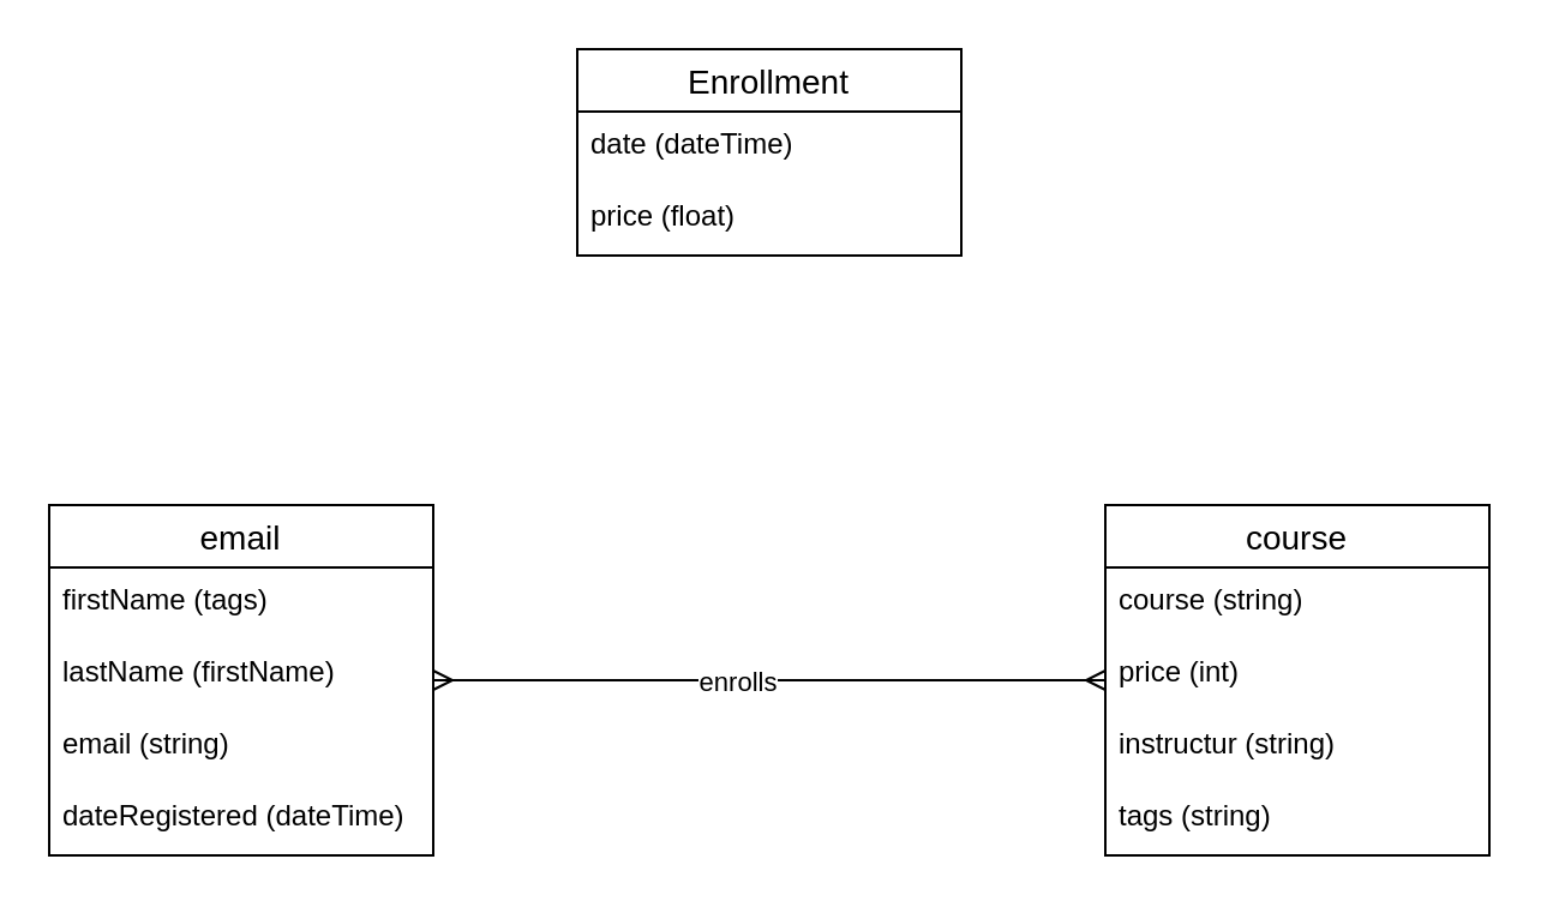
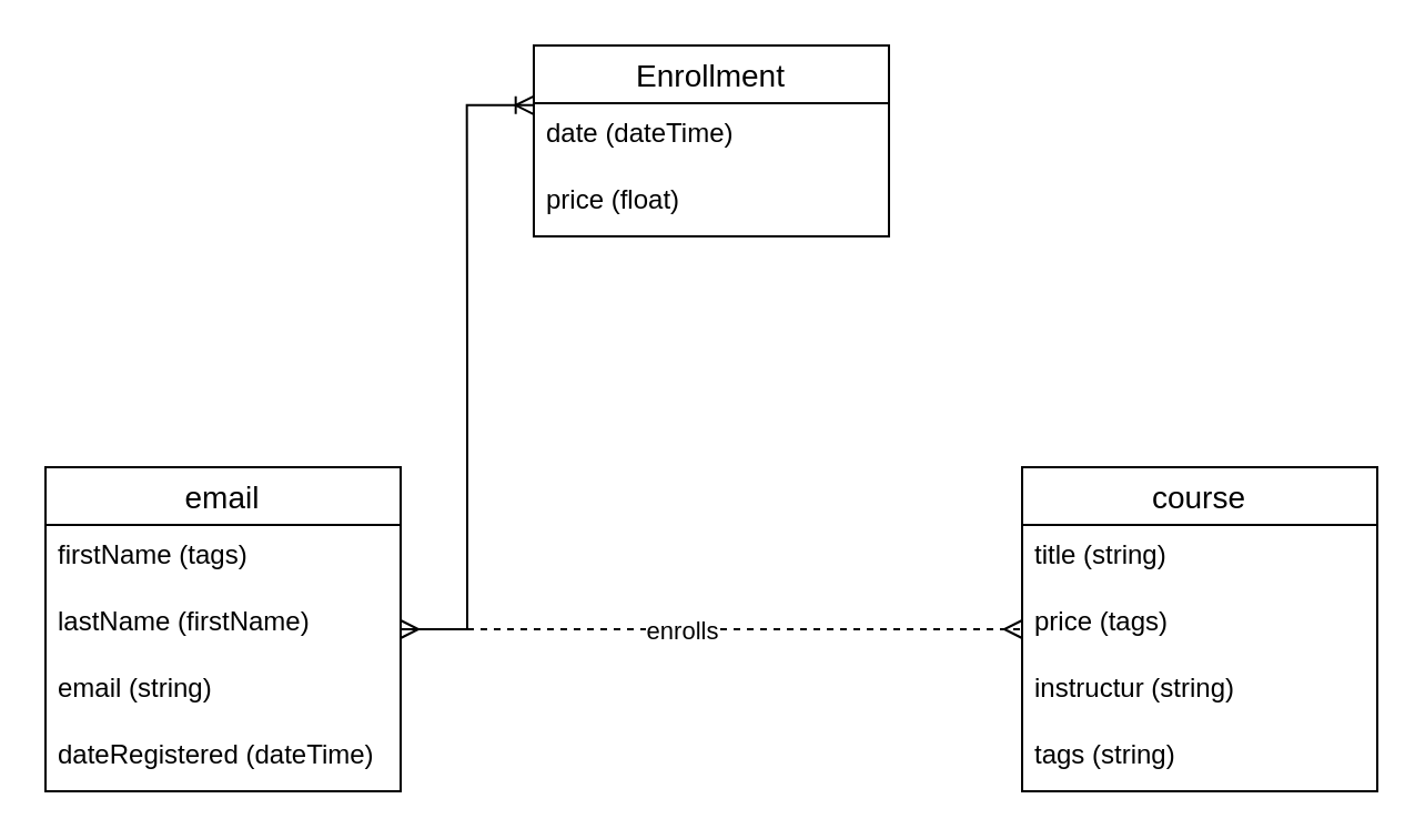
+ <mxCell id="17" value="" style="edgeStyle=entityRelationEdgeStyle;fontSize=12;html=1;endArrow=ERoneToMany;rounded=0;entryX=-0.001;entryY=0.313;entryDx=0;entryDy=0;entryPerimeter=0;" edge="1" parent="1" source="4" target="14"><mxGeometry width="100" height="100" relative="1" as="geometry"><mxPoint x="50" y="302.61" as="sourcePoint" /><mxPoint x="172" y="40.002" as="targetPoint" /></mxGeometry></mxCell>
- <mxCell id="10" value="course (string)" style="text;strokeColor=none;fillColor=none;spacingLeft=4;spacingRight=4;overflow=hidden;rotatable=0;points=[[0,0.5],[1,0.5]];portConstraint=eastwest;fontSize=12;whiteSpace=wrap;html=1;" vertex="1" parent="9"><mxGeometry y="26" width="160" height="30" as="geometry" /></mxCell>
+ <mxCell id="10" value="title (string)" style="text;strokeColor=none;fillColor=none;spacingLeft=4;spacingRight=4;overflow=hidden;rotatable=0;points=[[0,0.5],[1,0.5]];portConstraint=eastwest;fontSize=12;whiteSpace=wrap;html=1;" vertex="1" parent="9"><mxGeometry y="26" width="160" height="30" as="geometry" /></mxCell>
- <mxCell id="11" value="price (int)" style="text;strokeColor=none;fillColor=none;spacingLeft=4;spacingRight=4;overflow=hidden;rotatable=0;points=[[0,0.5],[1,0.5]];portConstraint=eastwest;fontSize=12;whiteSpace=wrap;html=1;" vertex="1" parent="9"><mxGeometry y="56" width="160" height="30" as="geometry" /></mxCell>
+ <mxCell id="11" value="price (tags)" style="text;strokeColor=none;fillColor=none;spacingLeft=4;spacingRight=4;overflow=hidden;rotatable=0;points=[[0,0.5],[1,0.5]];portConstraint=eastwest;fontSize=12;whiteSpace=wrap;html=1;" vertex="1" parent="9"><mxGeometry y="56" width="160" height="30" as="geometry" /></mxCell>
- <mxCell id="2" value="" style="edgeStyle=entityRelationEdgeStyle;fontSize=12;html=1;endArrow=ERmany;startArrow=ERmany;rounded=0;" edge="1" parent="1" source="4" target="9"><mxGeometry width="100" height="100" relative="1" as="geometry"><mxPoint x="200" y="275.396" as="sourcePoint" /><mxPoint x="500.96" y="220.602" as="targetPoint" /><Array as="points"><mxPoint x="449.68" y="274.98" /></Array></mxGeometry></mxCell>
+ <mxCell id="2" value="" style="edgeStyle=entityRelationEdgeStyle;fontSize=12;html=1;endArrow=ERmany;startArrow=ERmany;rounded=0;dashed=1;" edge="1" parent="1" source="4" target="9"><mxGeometry width="100" height="100" relative="1" as="geometry"><mxPoint x="200" y="275.396" as="sourcePoint" /><mxPoint x="500.96" y="220.602" as="targetPoint" /><Array as="points"><mxPoint x="449.68" y="274.98" /></Array></mxGeometry></mxCell>
